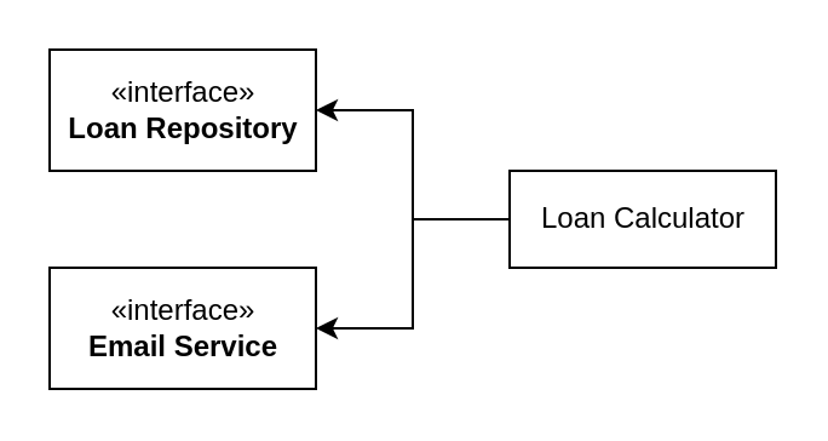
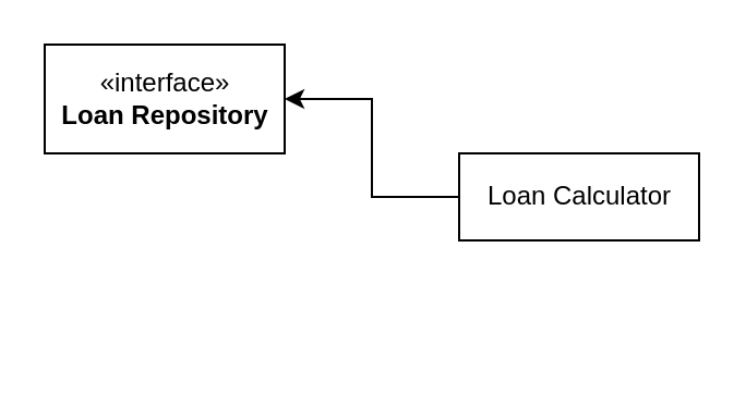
- <mxCell id="5" style="edgeStyle=orthogonalEdgeStyle;rounded=0;orthogonalLoop=1;jettySize=auto;html=1;entryX=1;entryY=0.5;entryDx=0;entryDy=0;" edge="1" parent="1" source="6" target="3"><mxGeometry relative="1" as="geometry" /></mxCell>
- <mxCell id="3" value="«interface»&lt;br&gt;&lt;b&gt;Email Service&lt;/b&gt;" style="html=1;" vertex="1" parent="1"><mxGeometry x="20" y="110" width="110" height="50" as="geometry" /></mxCell>
